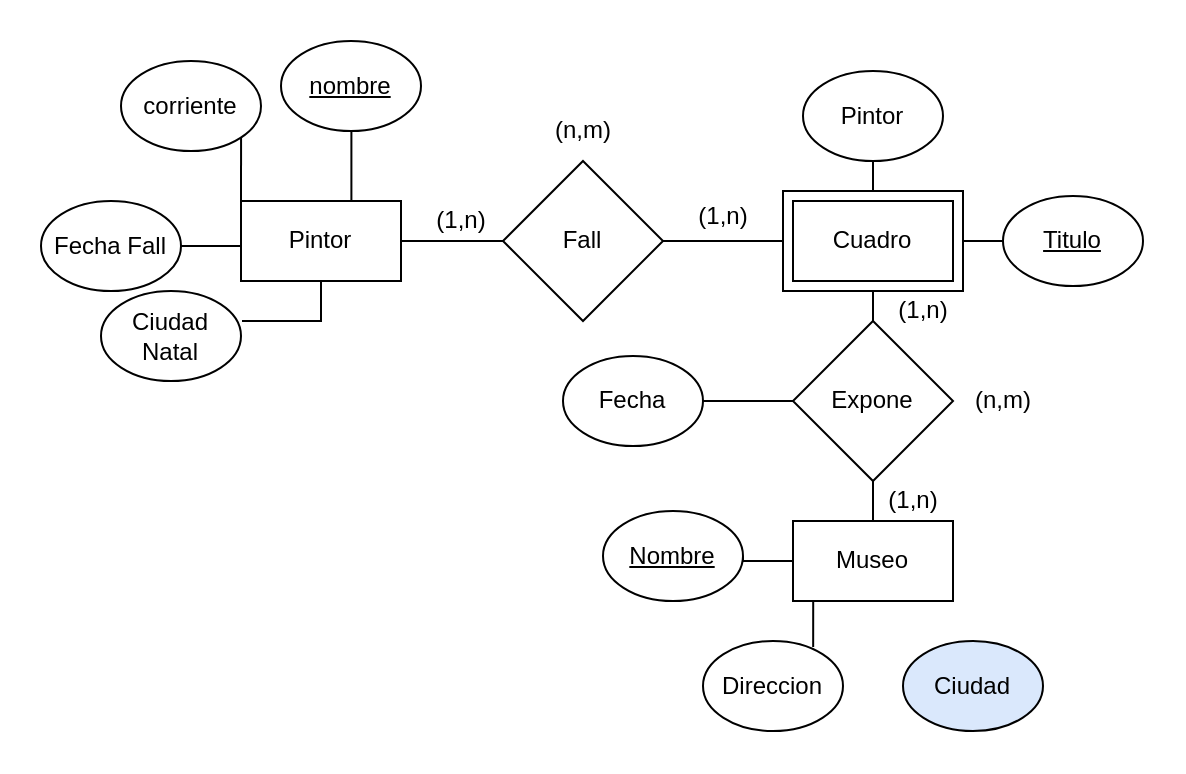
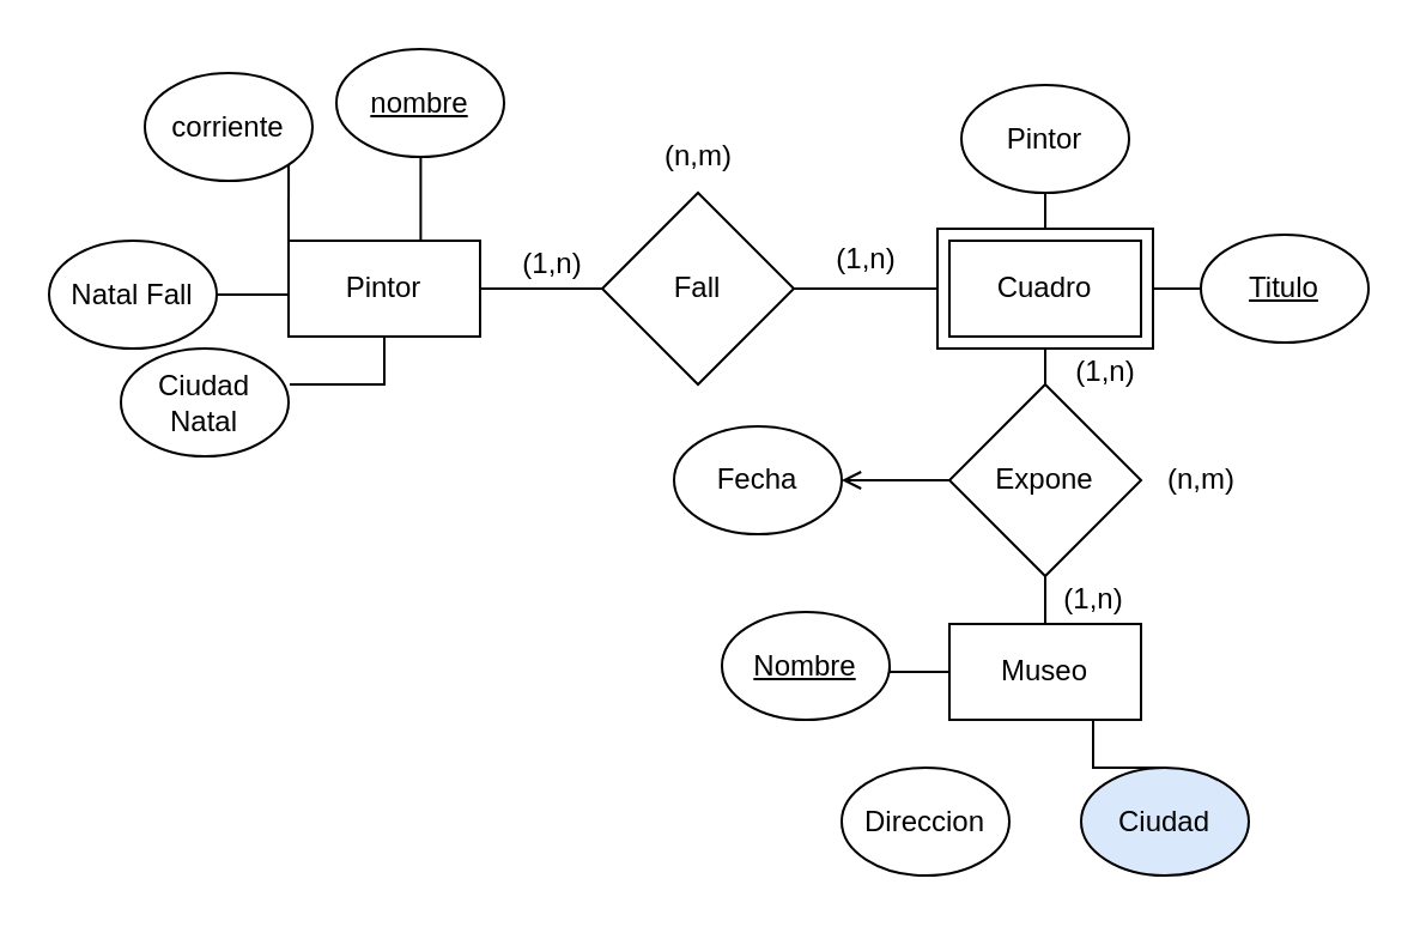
- <mxCell id="38" value="Fecha Fall" style="ellipse;whiteSpace=wrap;html=1;" parent="33" vertex="1"><mxGeometry y="70" width="70" height="45" as="geometry" /></mxCell>
+ <mxCell id="38" value="Natal Fall" style="ellipse;whiteSpace=wrap;html=1;" parent="33" vertex="1"><mxGeometry y="70" width="70" height="45" as="geometry" /></mxCell>
- <mxCell id="22" style="edgeStyle=orthogonalEdgeStyle;rounded=0;orthogonalLoop=1;jettySize=auto;html=1;exitX=0;exitY=0.5;exitDx=0;exitDy=0;entryX=1;entryY=0.5;entryDx=0;entryDy=0;endArrow=none;endFill=0;" parent="1" source="23" target="30" edge="1"><mxGeometry relative="1" as="geometry" /></mxCell>
+ <mxCell id="22" style="edgeStyle=orthogonalEdgeStyle;rounded=0;orthogonalLoop=1;jettySize=auto;html=1;exitX=0;exitY=0.5;exitDx=0;exitDy=0;entryX=1;entryY=0.5;entryDx=0;entryDy=0;endArrow=open;endFill=0;" parent="1" source="23" target="30" edge="1"><mxGeometry relative="1" as="geometry" /></mxCell>
- <mxCell id="10" style="edgeStyle=orthogonalEdgeStyle;rounded=0;orthogonalLoop=1;jettySize=auto;html=1;exitX=0.25;exitY=1;exitDx=0;exitDy=0;entryX=0.787;entryY=0.066;entryDx=0;entryDy=0;entryPerimeter=0;endArrow=none;endFill=0;" parent="1" source="13" target="19" edge="1"><mxGeometry relative="1" as="geometry" /></mxCell>
+ <mxCell id="11" style="edgeStyle=orthogonalEdgeStyle;rounded=0;orthogonalLoop=1;jettySize=auto;html=1;exitX=0.75;exitY=1;exitDx=0;exitDy=0;endArrow=none;endFill=0;" parent="1" source="13" target="20" edge="1"><mxGeometry relative="1" as="geometry" /></mxCell>
